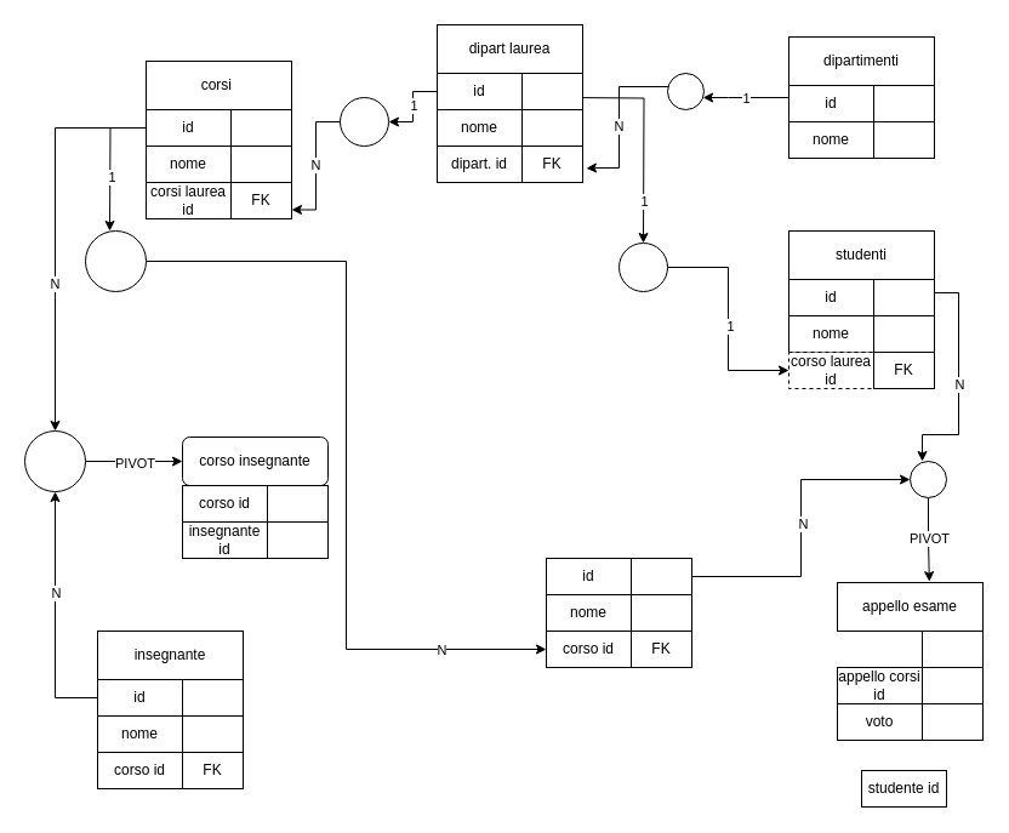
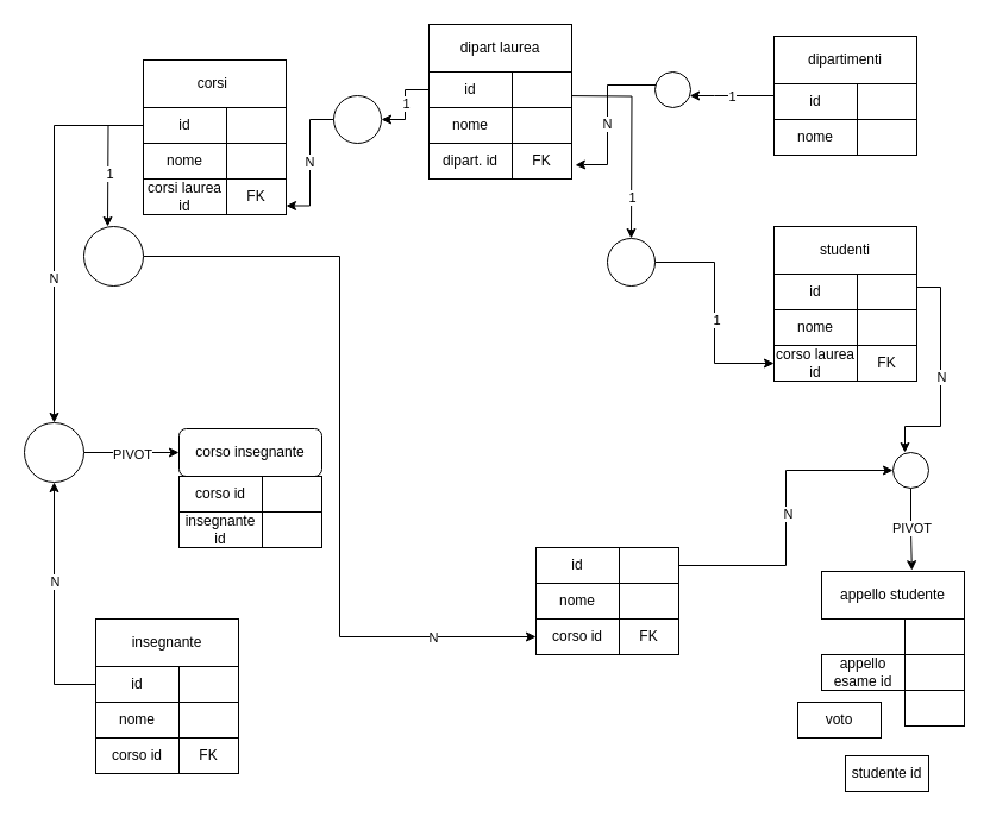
- <mxCell id="33" value="corso laurea id" style="rounded=0;whiteSpace=wrap;html=1;dashed=1;" vertex="1" parent="1"><mxGeometry x="650" y="290" width="70" height="30" as="geometry" /></mxCell>
+ <mxCell id="33" value="corso laurea id" style="rounded=0;whiteSpace=wrap;html=1;" vertex="1" parent="1"><mxGeometry x="650" y="290" width="70" height="30" as="geometry" /></mxCell>
- <mxCell id="38" value="appello esame" style="rounded=0;whiteSpace=wrap;html=1;" vertex="1" parent="1"><mxGeometry x="690" y="480" width="120" height="40" as="geometry" /></mxCell>
+ <mxCell id="38" value="appello studente" style="rounded=0;whiteSpace=wrap;html=1;" vertex="1" parent="1"><mxGeometry x="690" y="480" width="120" height="40" as="geometry" /></mxCell>
- <mxCell id="40" value="appello corsi id" style="rounded=0;whiteSpace=wrap;html=1;" vertex="1" parent="1"><mxGeometry x="690" y="550" width="70" height="30" as="geometry" /></mxCell>
+ <mxCell id="40" value="appello esame id" style="rounded=0;whiteSpace=wrap;html=1;" vertex="1" parent="1"><mxGeometry x="690" y="550" width="70" height="30" as="geometry" /></mxCell>
- <mxCell id="43" value="voto" style="rounded=0;whiteSpace=wrap;html=1;" vertex="1" parent="1"><mxGeometry x="690" y="580" width="70" height="30" as="geometry" /></mxCell>
+ <mxCell id="43" value="voto" style="rounded=0;whiteSpace=wrap;html=1;" vertex="1" parent="1"><mxGeometry x="670" y="590" width="70" height="30" as="geometry" /></mxCell>
